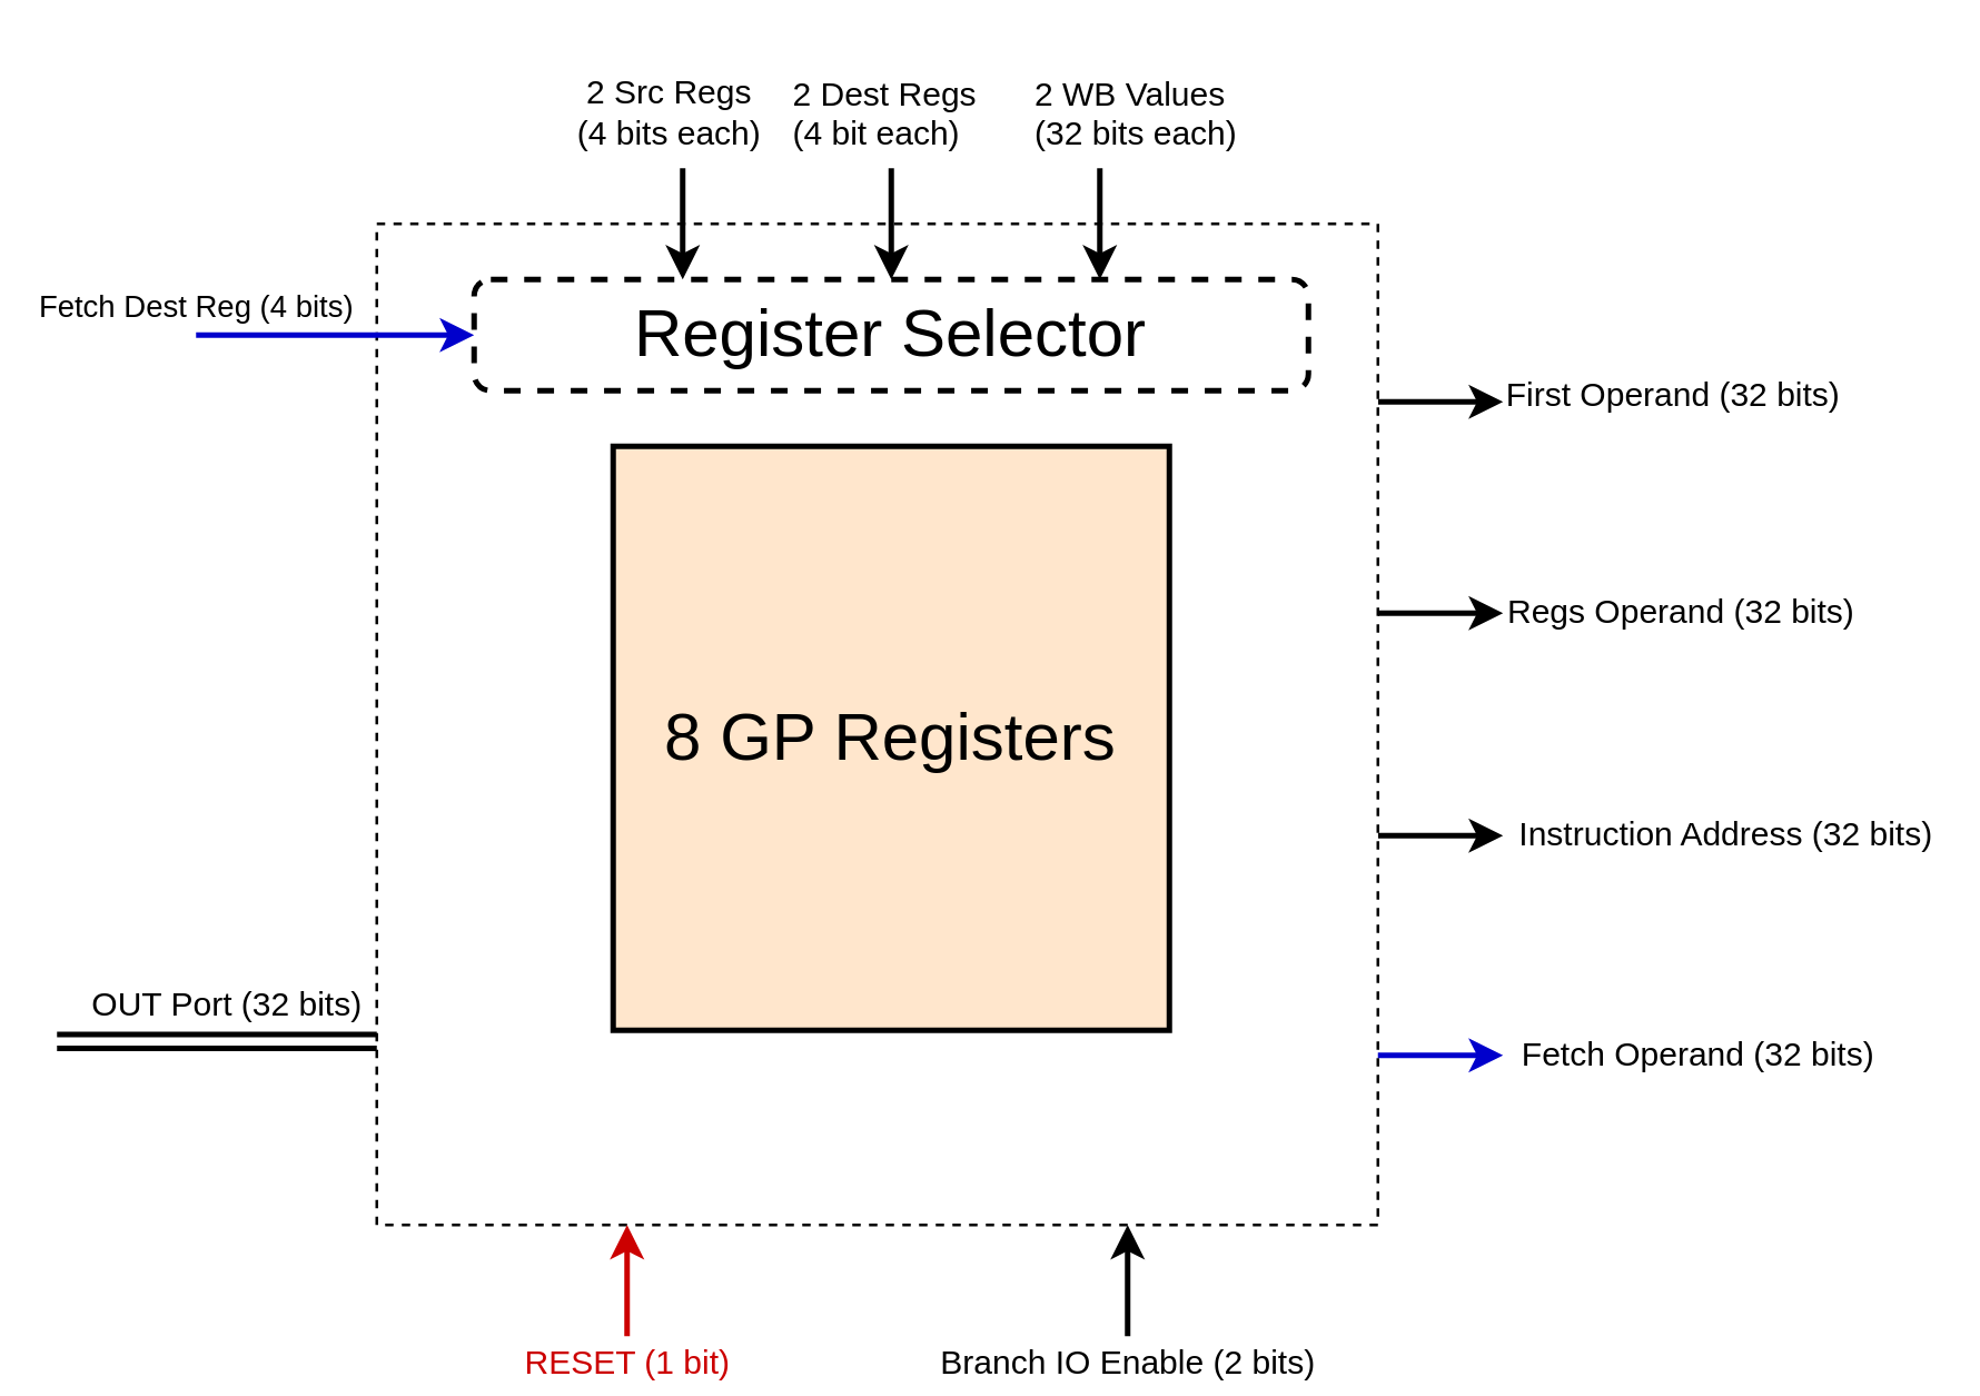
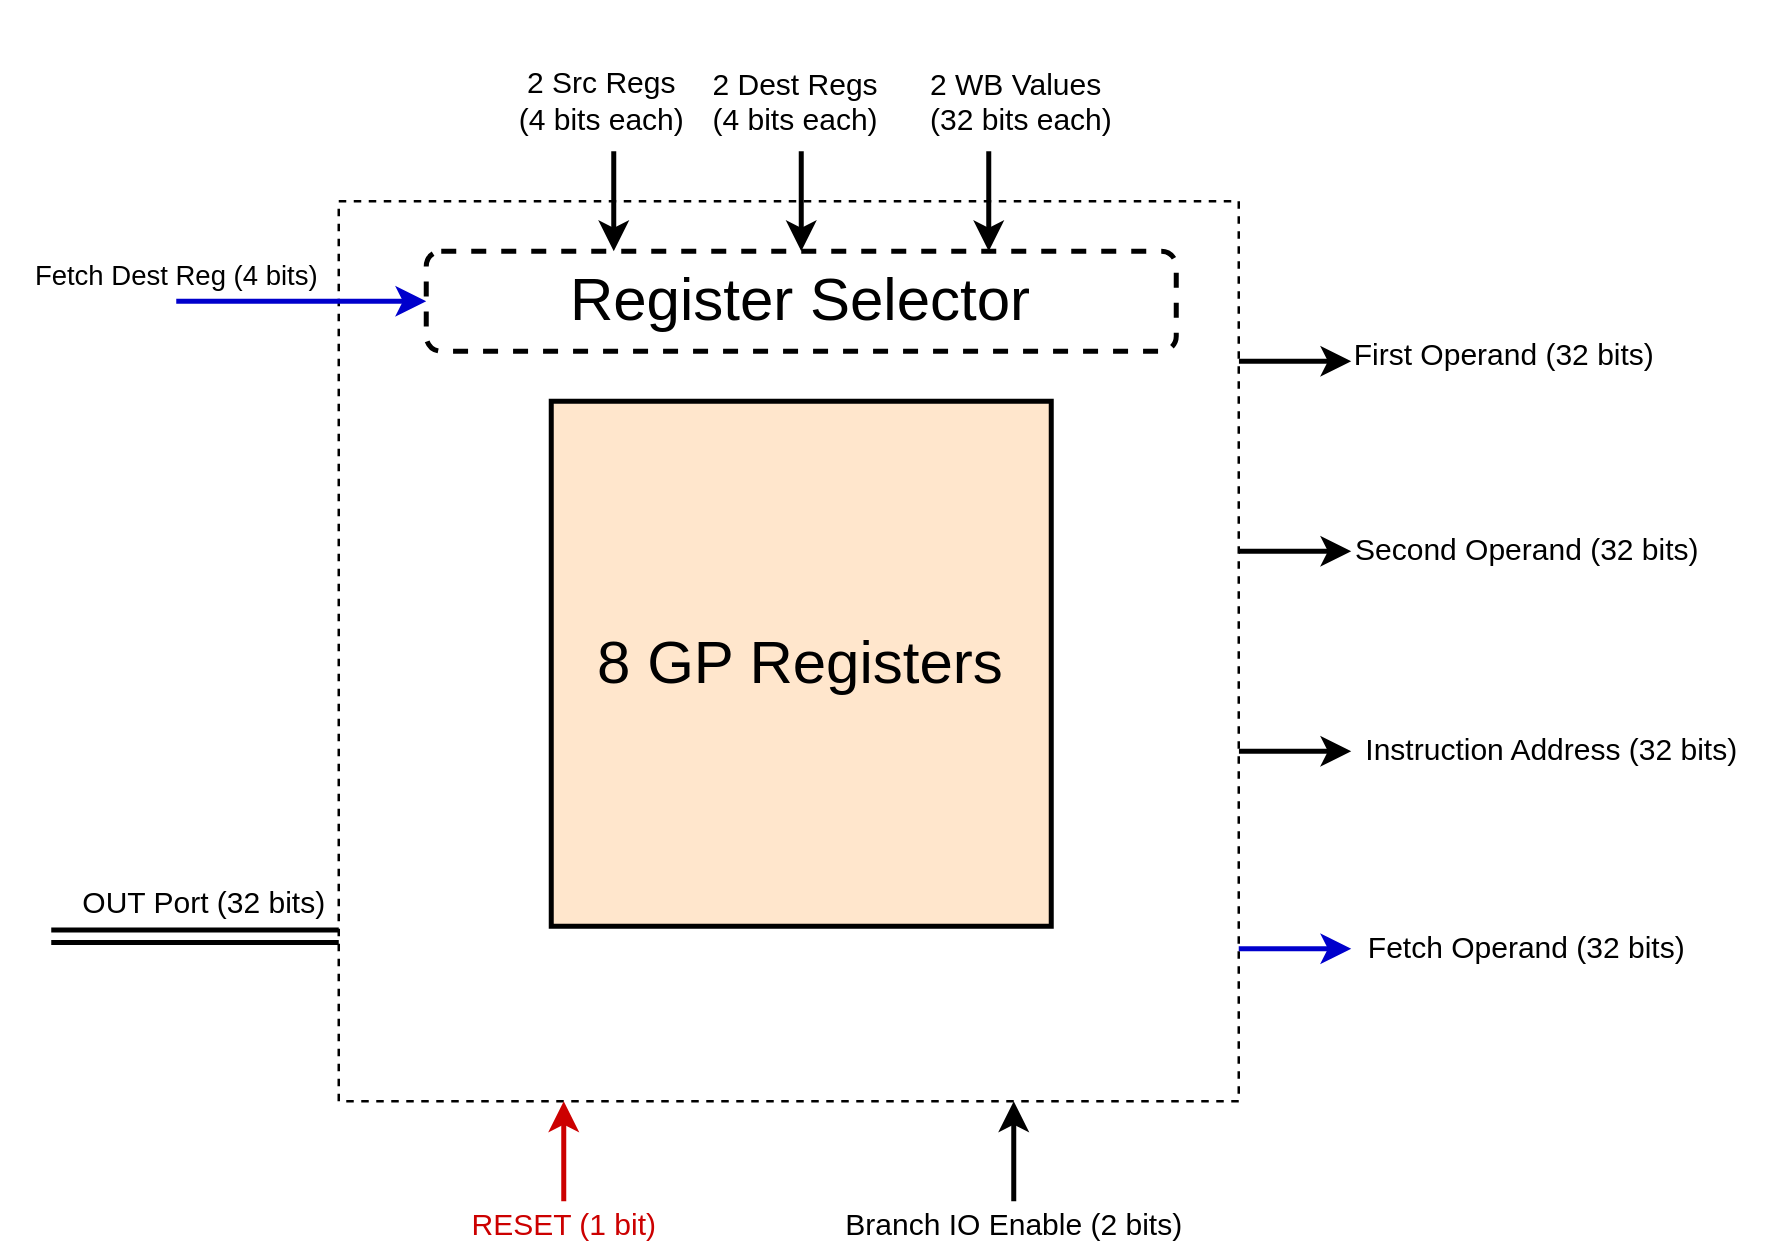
- <mxCell id="18" value="2 Dest Regs&amp;nbsp;&lt;br&gt;(4 bit each)" style="text;html=1;" parent="1" vertex="1"><mxGeometry x="282.5" y="20" width="75" height="30" as="geometry" /></mxCell>
+ <mxCell id="18" value="2 Dest Regs&amp;nbsp;&lt;br&gt;(4 bits each)" style="text;html=1;" parent="1" vertex="1"><mxGeometry x="282.5" y="20" width="75" height="30" as="geometry" /></mxCell>
- <mxCell id="17" value="Regs Operand (32 bits)" style="text;html=1;" parent="1" vertex="1"><mxGeometry x="540" y="206" width="150" height="30" as="geometry" /></mxCell>
+ <mxCell id="17" value="Second Operand (32 bits)" style="text;html=1;" parent="1" vertex="1"><mxGeometry x="540" y="206" width="150" height="30" as="geometry" /></mxCell>
